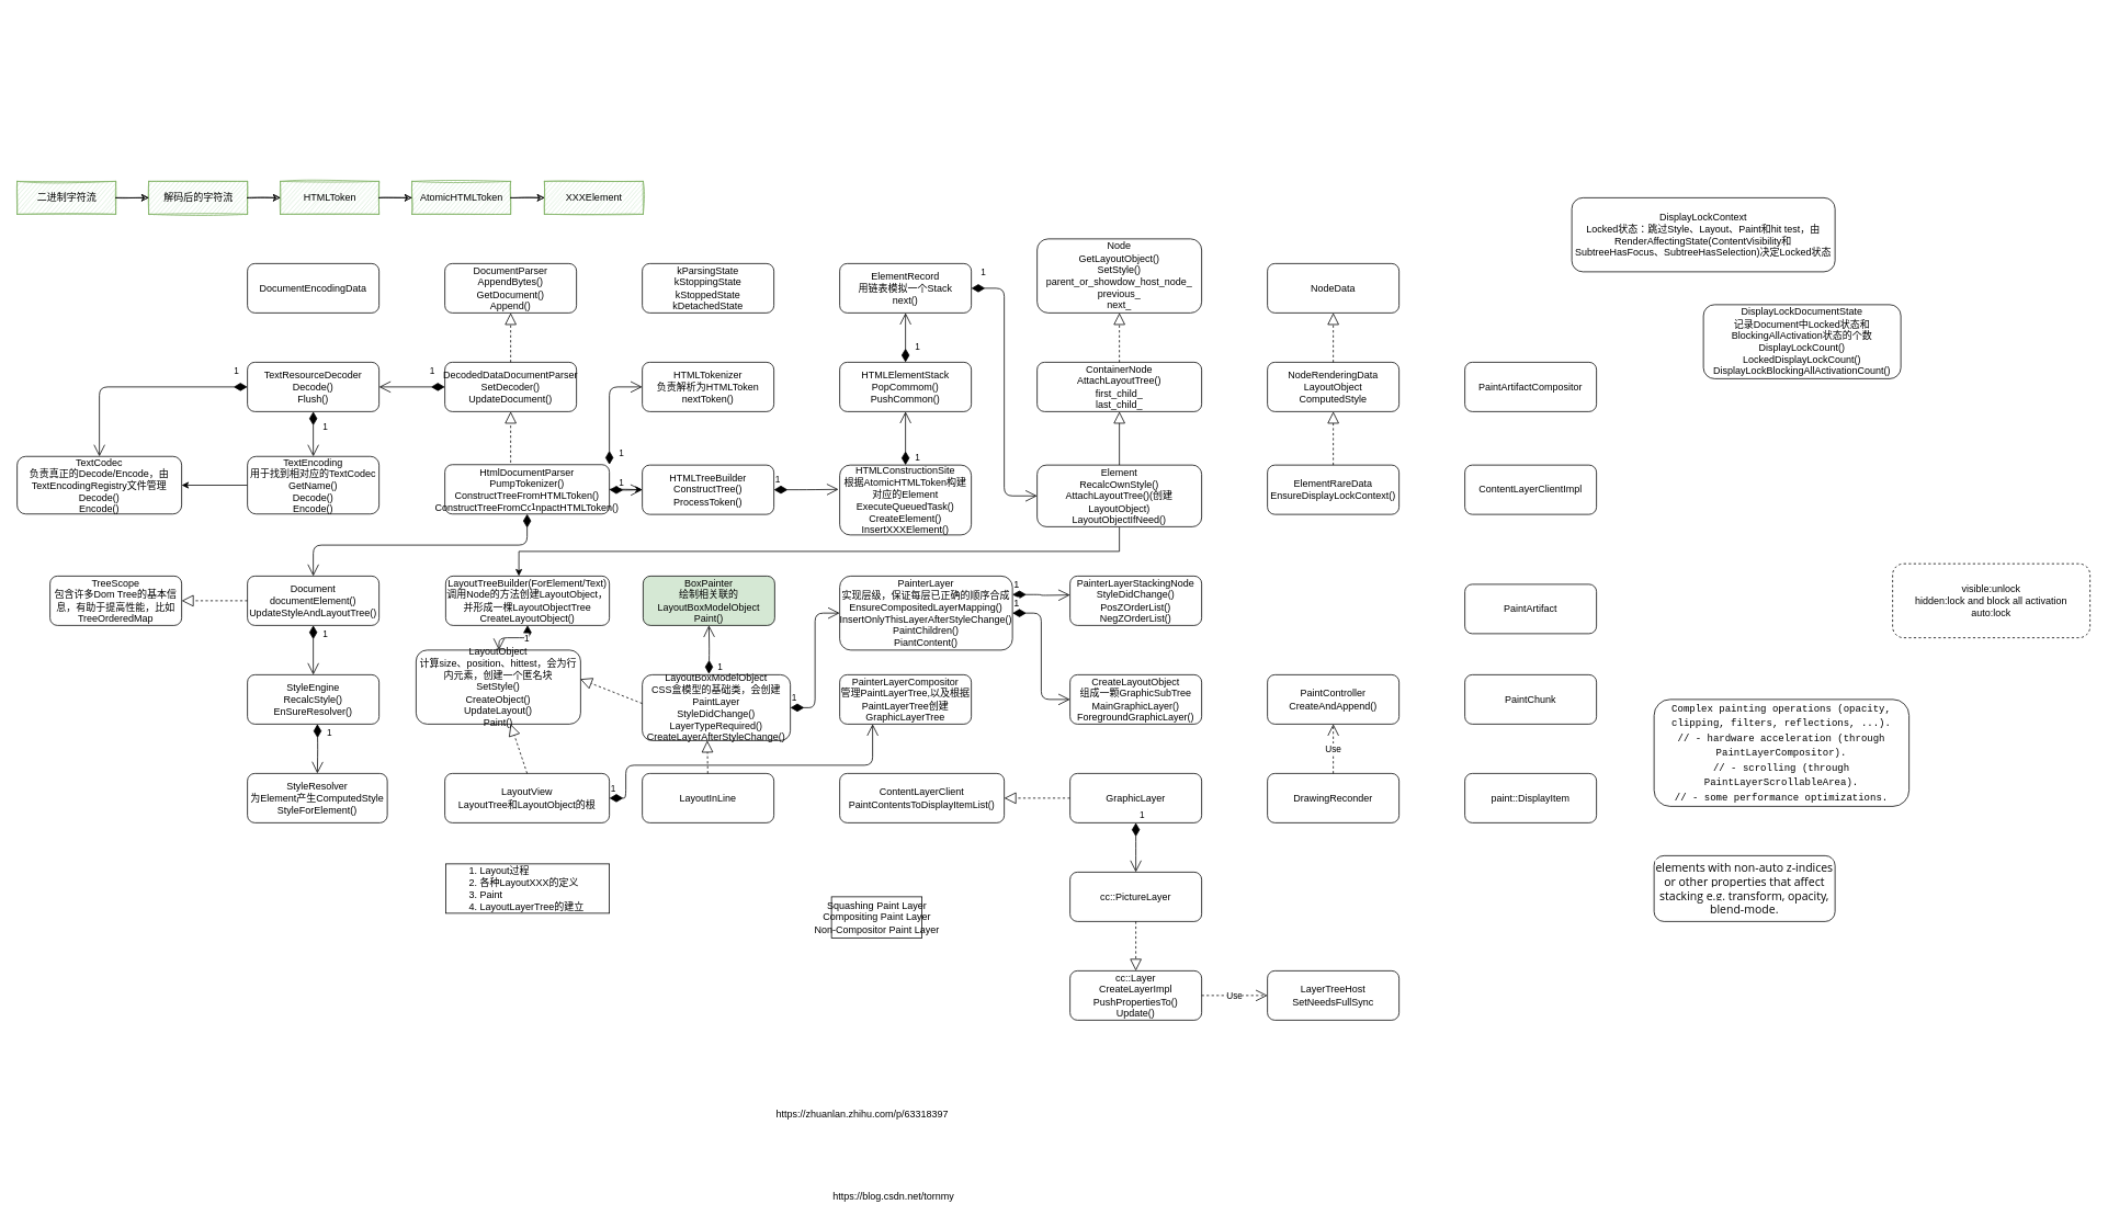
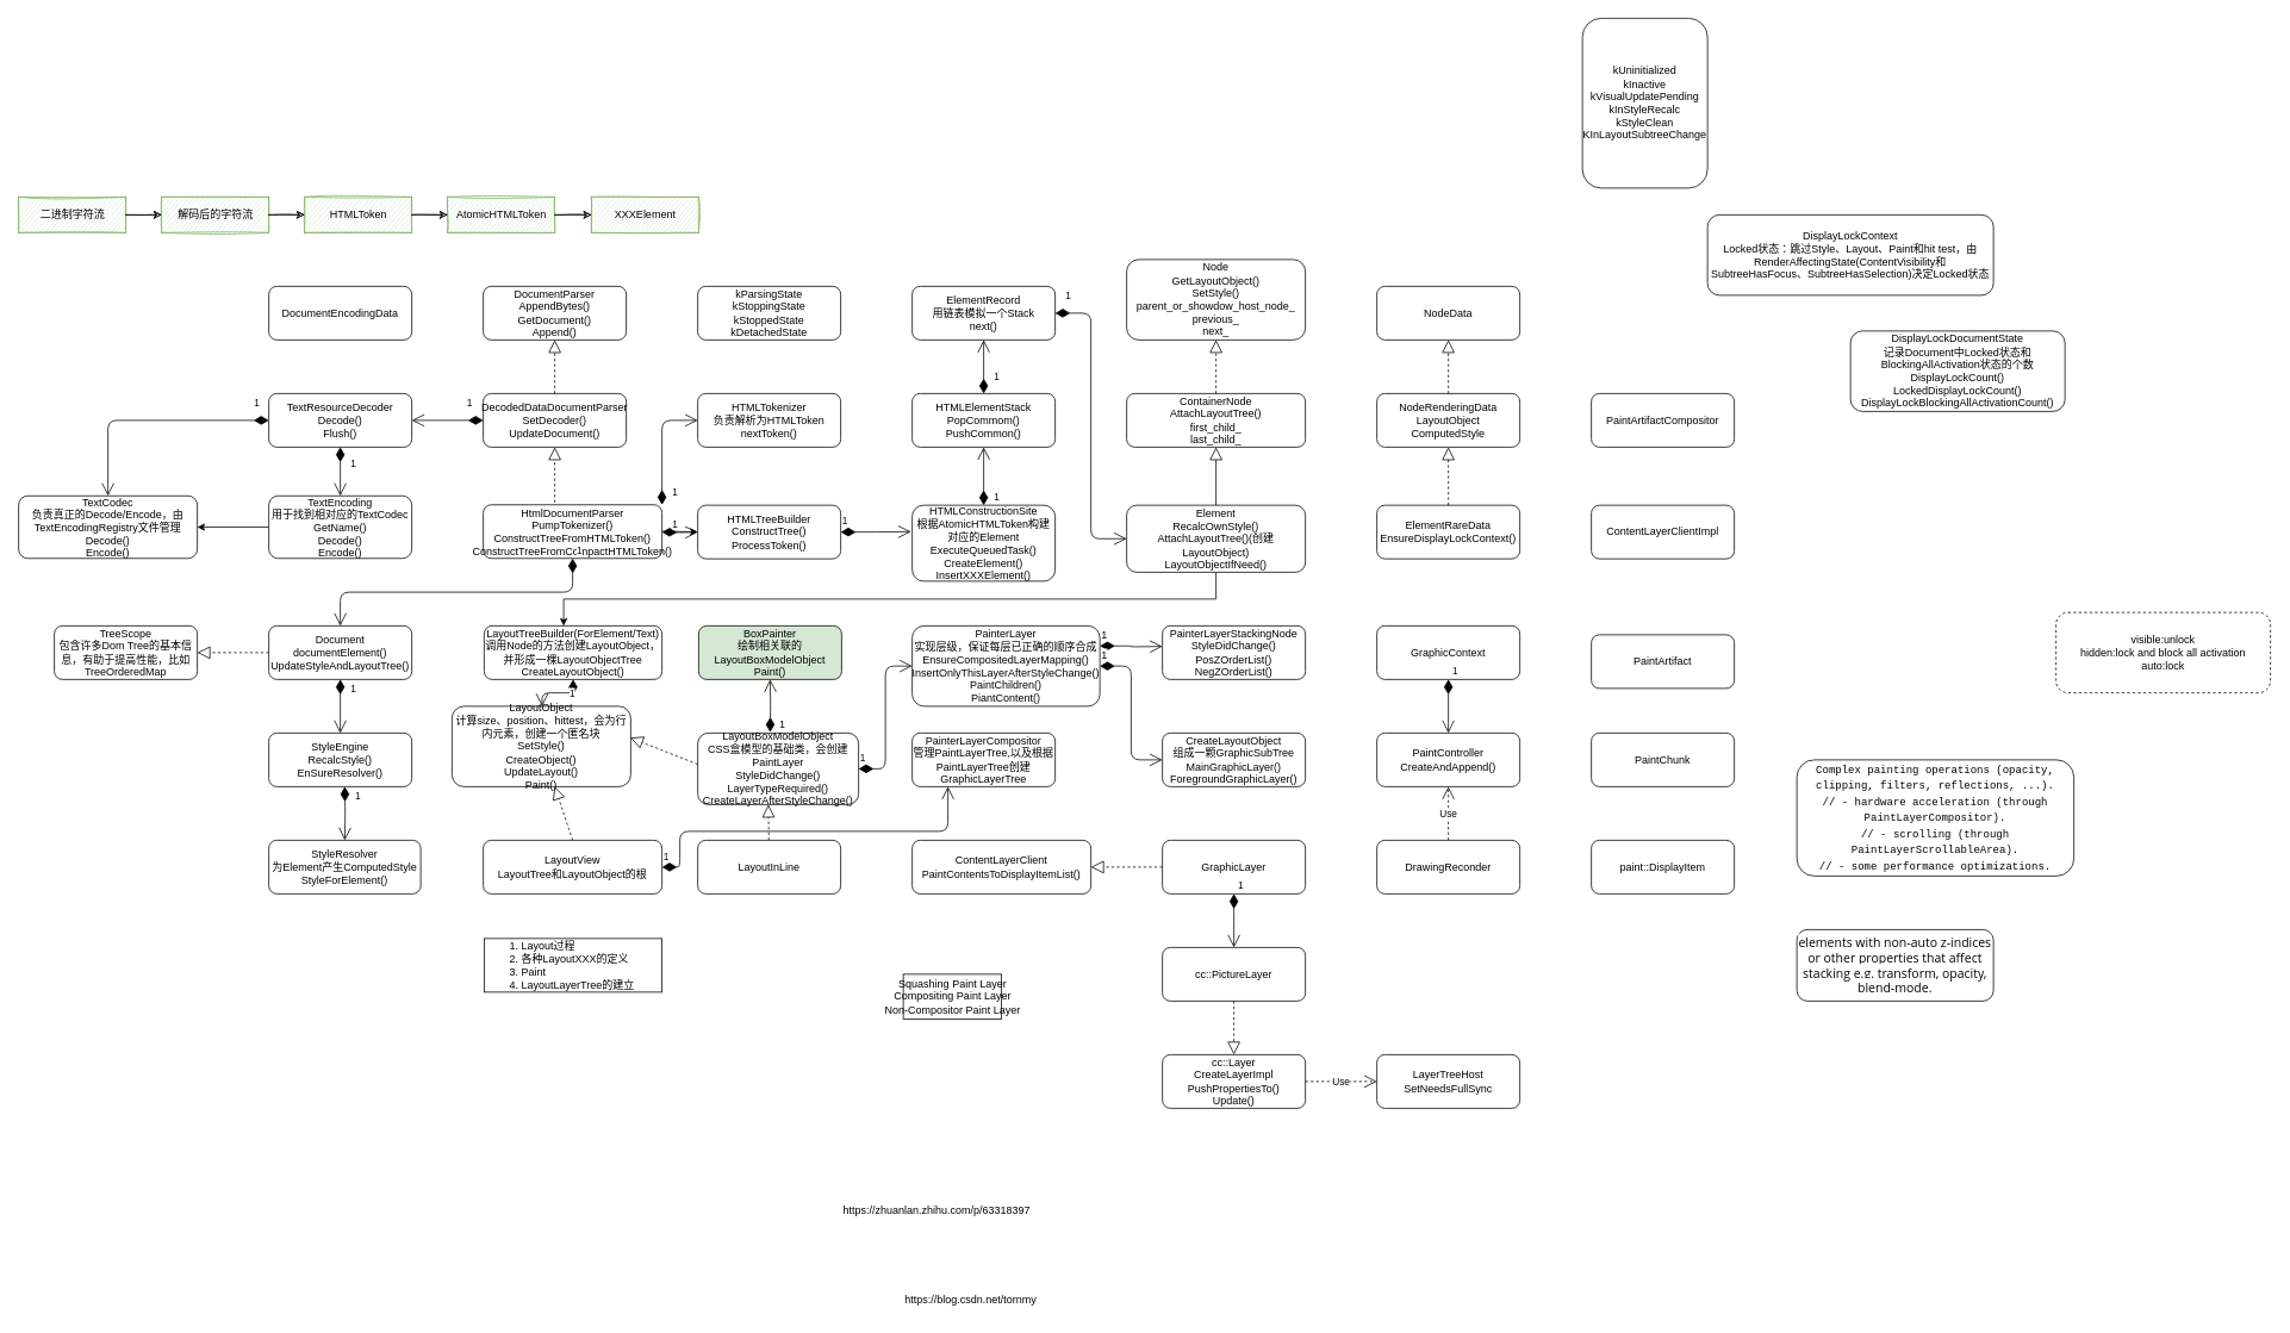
+ <mxCell id="71" value="kUninitialized&lt;br&gt;kInactive&lt;br&gt;kVisualUpdatePending&lt;br&gt;kInStyleRecalc&lt;br&gt;kStyleClean&lt;br&gt;KInLayoutSubtreeChange&lt;br&gt;" style="rounded=1;whiteSpace=wrap;html=1;" parent="1" vertex="1"><mxGeometry x="1770" y="20" width="140" height="190" as="geometry" /></mxCell>
+ <mxCell id="86" value="GraphicContext" style="rounded=1;whiteSpace=wrap;html=1;" parent="1" vertex="1"><mxGeometry x="1540" y="700" width="160" height="60" as="geometry" /></mxCell>
+ <mxCell id="89" value="1" style="endArrow=open;html=1;endSize=12;startArrow=diamondThin;startSize=14;startFill=1;edgeStyle=orthogonalEdgeStyle;align=left;verticalAlign=bottom;exitX=0.5;exitY=1;exitDx=0;exitDy=0;" parent="1" source="86" target="87" edge="1"><mxGeometry x="-1" y="3" relative="1" as="geometry"><mxPoint x="1700" y="840" as="sourcePoint" /><mxPoint x="1860" y="840" as="targetPoint" /></mxGeometry></mxCell>
